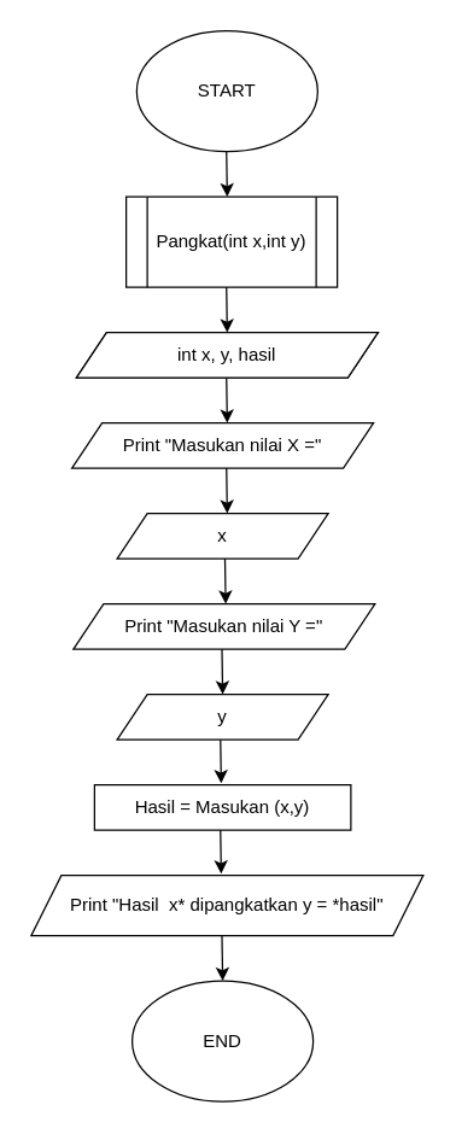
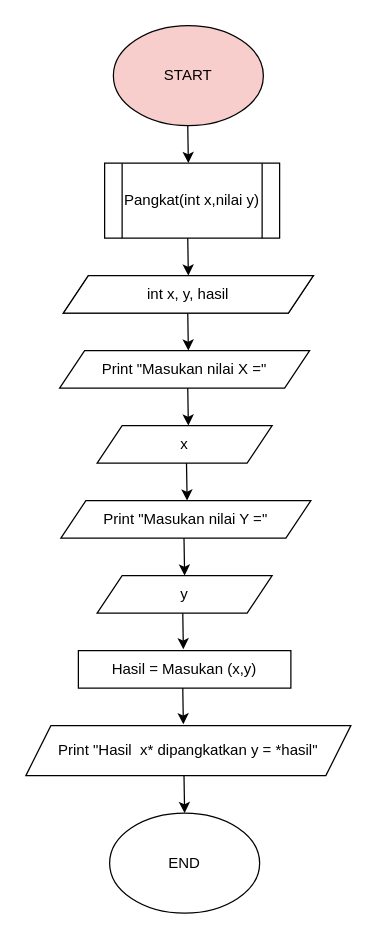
- <mxCell id="2" value="START" style="ellipse;whiteSpace=wrap;html=1;" vertex="1" parent="1"><mxGeometry x="90" y="20" width="120" height="80" as="geometry" /></mxCell>
+ <mxCell id="2" value="START" style="ellipse;whiteSpace=wrap;html=1;fillColor=#f8cecc;" vertex="1" parent="1"><mxGeometry x="90" y="20" width="120" height="80" as="geometry" /></mxCell>
- <mxCell id="4" value="Pangkat(int x,int y)" style="shape=process;whiteSpace=wrap;html=1;backgroundOutline=1;" vertex="1" parent="1"><mxGeometry x="83" y="130" width="140" height="60" as="geometry" /></mxCell>
+ <mxCell id="4" value="Pangkat(int x,nilai y)" style="shape=process;whiteSpace=wrap;html=1;backgroundOutline=1;" vertex="1" parent="1"><mxGeometry x="83" y="130" width="140" height="60" as="geometry" /></mxCell>
